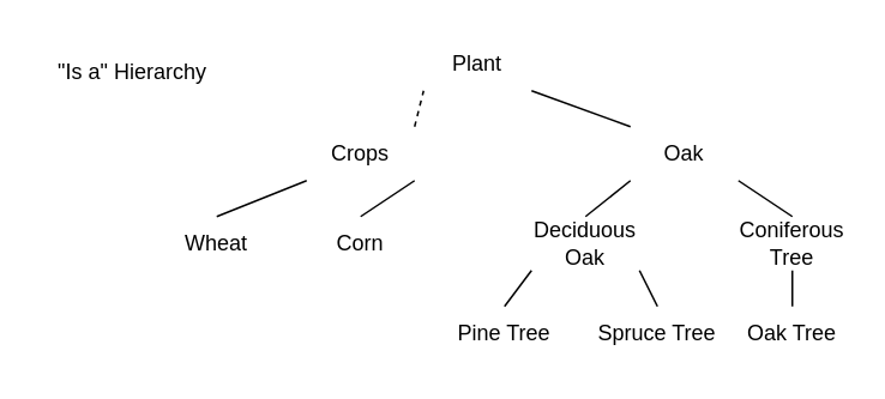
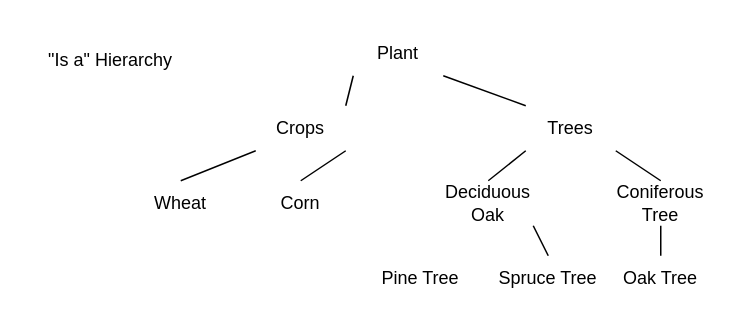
- <mxCell id="3" style="rounded=0;orthogonalLoop=1;jettySize=auto;html=1;exitX=1;exitY=0;exitDx=0;exitDy=0;entryX=0;entryY=1;entryDx=0;entryDy=0;endArrow=none;endFill=0;dashed=1;" edge="1" parent="1" source="4" target="2"><mxGeometry relative="1" as="geometry" /></mxCell>
+ <mxCell id="3" style="rounded=0;orthogonalLoop=1;jettySize=auto;html=1;exitX=1;exitY=0;exitDx=0;exitDy=0;entryX=0;entryY=1;entryDx=0;entryDy=0;endArrow=none;endFill=0;" edge="1" parent="1" source="4" target="2"><mxGeometry relative="1" as="geometry" /></mxCell>
- <mxCell id="6" value="Oak" style="text;html=1;align=center;verticalAlign=middle;whiteSpace=wrap;rounded=0;" vertex="1" parent="1"><mxGeometry x="350" y="70" width="60" height="30" as="geometry" /></mxCell>
+ <mxCell id="6" value="Trees" style="text;html=1;align=center;verticalAlign=middle;whiteSpace=wrap;rounded=0;" vertex="1" parent="1"><mxGeometry x="350" y="70" width="60" height="30" as="geometry" /></mxCell>
- <mxCell id="15" style="rounded=0;orthogonalLoop=1;jettySize=auto;html=1;exitX=0.5;exitY=0;exitDx=0;exitDy=0;entryX=0;entryY=1;entryDx=0;entryDy=0;endArrow=none;endFill=0;" edge="1" parent="1" source="16" target="14"><mxGeometry relative="1" as="geometry" /></mxCell>
